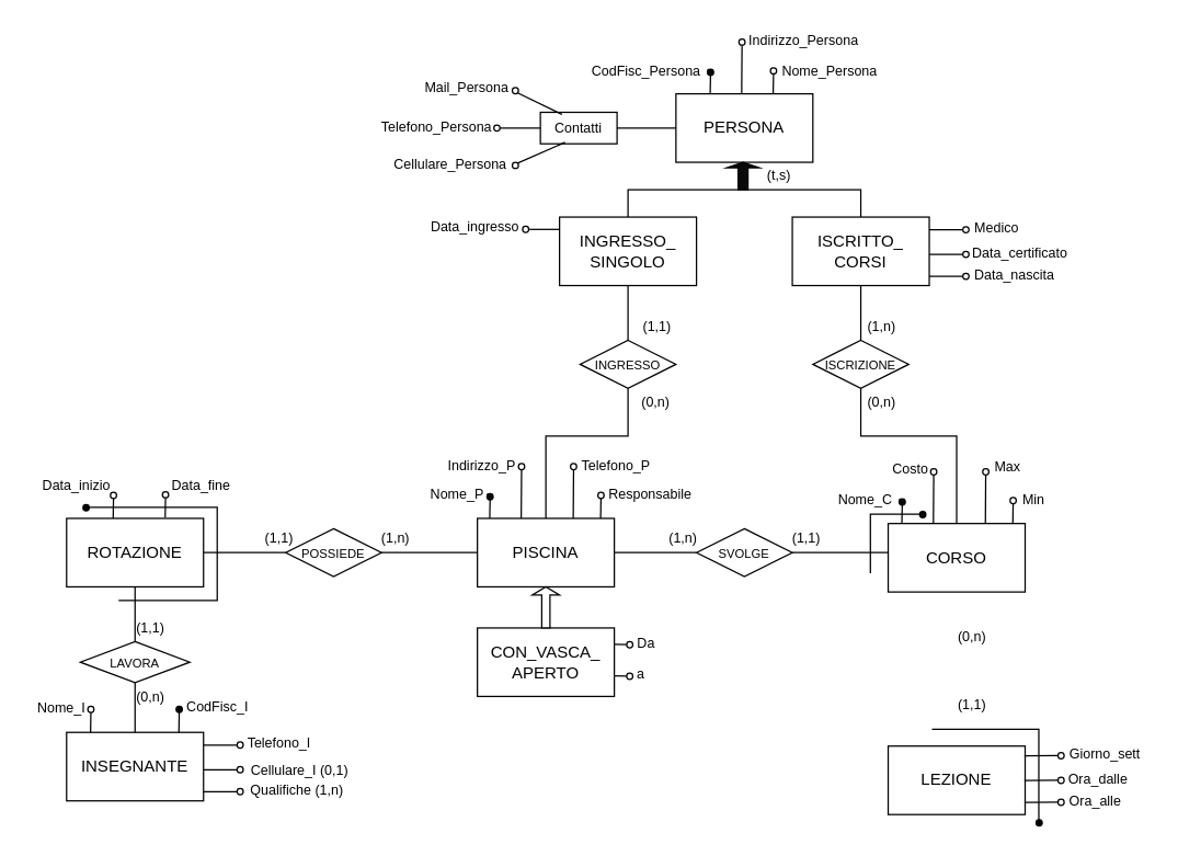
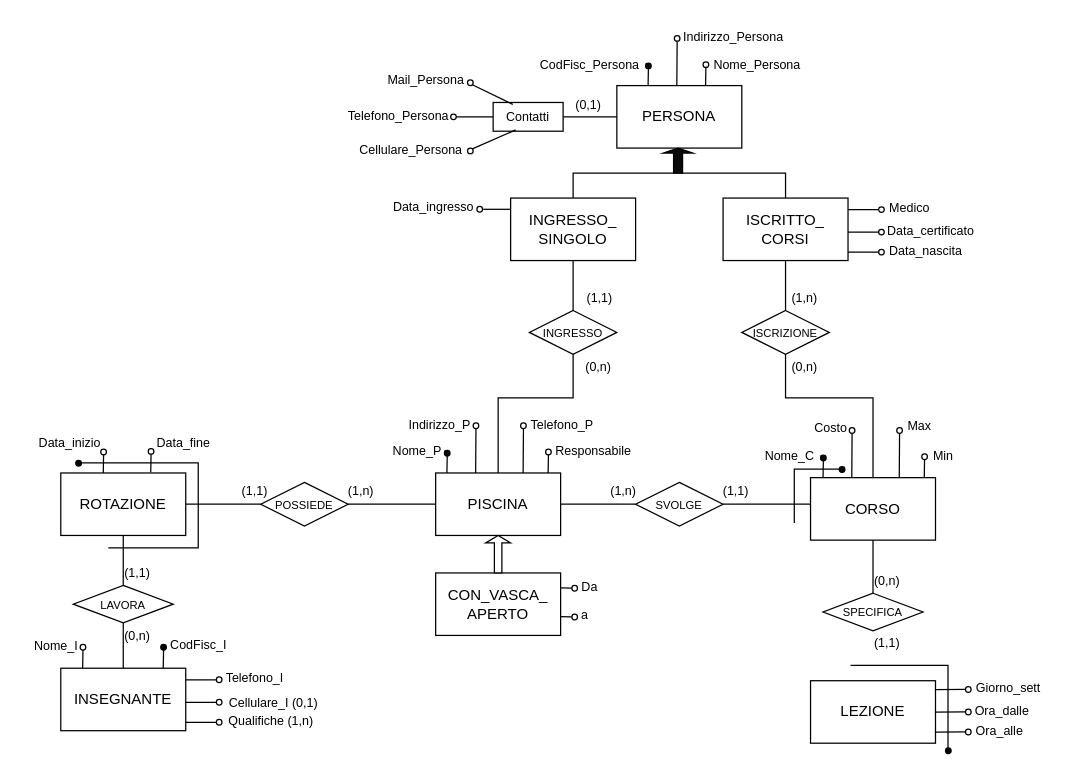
+ <mxCell id="144" value="(0,1)" style="text;html=1;align=center;verticalAlign=middle;resizable=0;points=[];autosize=1;fontSize=10;" vertex="1" parent="1"><mxGeometry x="454" y="74" width="32" height="18" as="geometry" /></mxCell>
- <mxCell id="145" value="(t,s)" style="text;html=1;align=center;verticalAlign=middle;resizable=0;points=[];autosize=1;fontSize=10;" vertex="1" parent="1"><mxGeometry x="554" y="118" width="28" height="18" as="geometry" /></mxCell>
+ <mxCell id="22" value="" style="endArrow=none;html=1;rounded=0;strokeWidth=1;entryX=0.5;entryY=1;entryDx=0;entryDy=0;exitX=0.5;exitY=0;exitDx=0;exitDy=0;" parent="1" source="19" target="17" edge="1"><mxGeometry relative="1" as="geometry"><mxPoint x="-42" y="604.25" as="sourcePoint" /><mxPoint x="118" y="604.25" as="targetPoint" /></mxGeometry></mxCell>
+ <mxCell id="19" value="&lt;font style=&quot;font-size: 9px&quot;&gt;SPECIFICA&lt;/font&gt;" style="shape=rhombus;perimeter=rhombusPerimeter;whiteSpace=wrap;html=1;align=center;fillColor=#FFFFFF;" parent="1" vertex="1"><mxGeometry x="658" y="474.25" width="80" height="30" as="geometry" /></mxCell>
